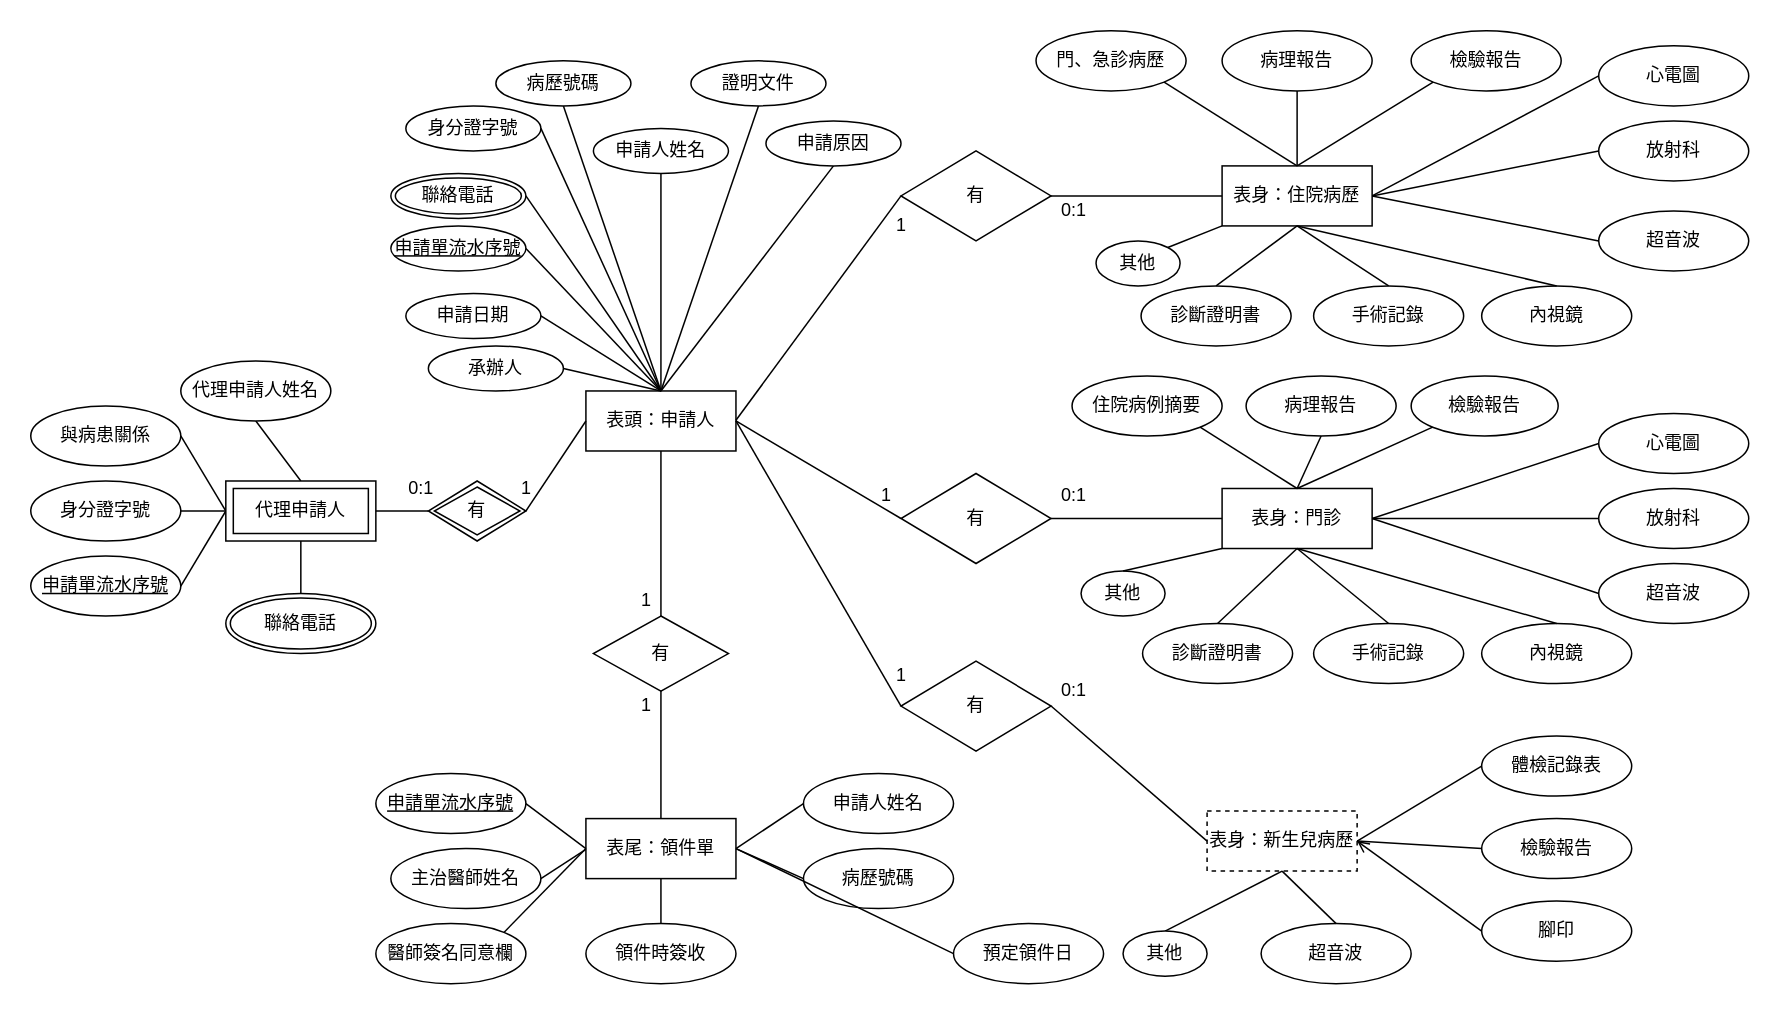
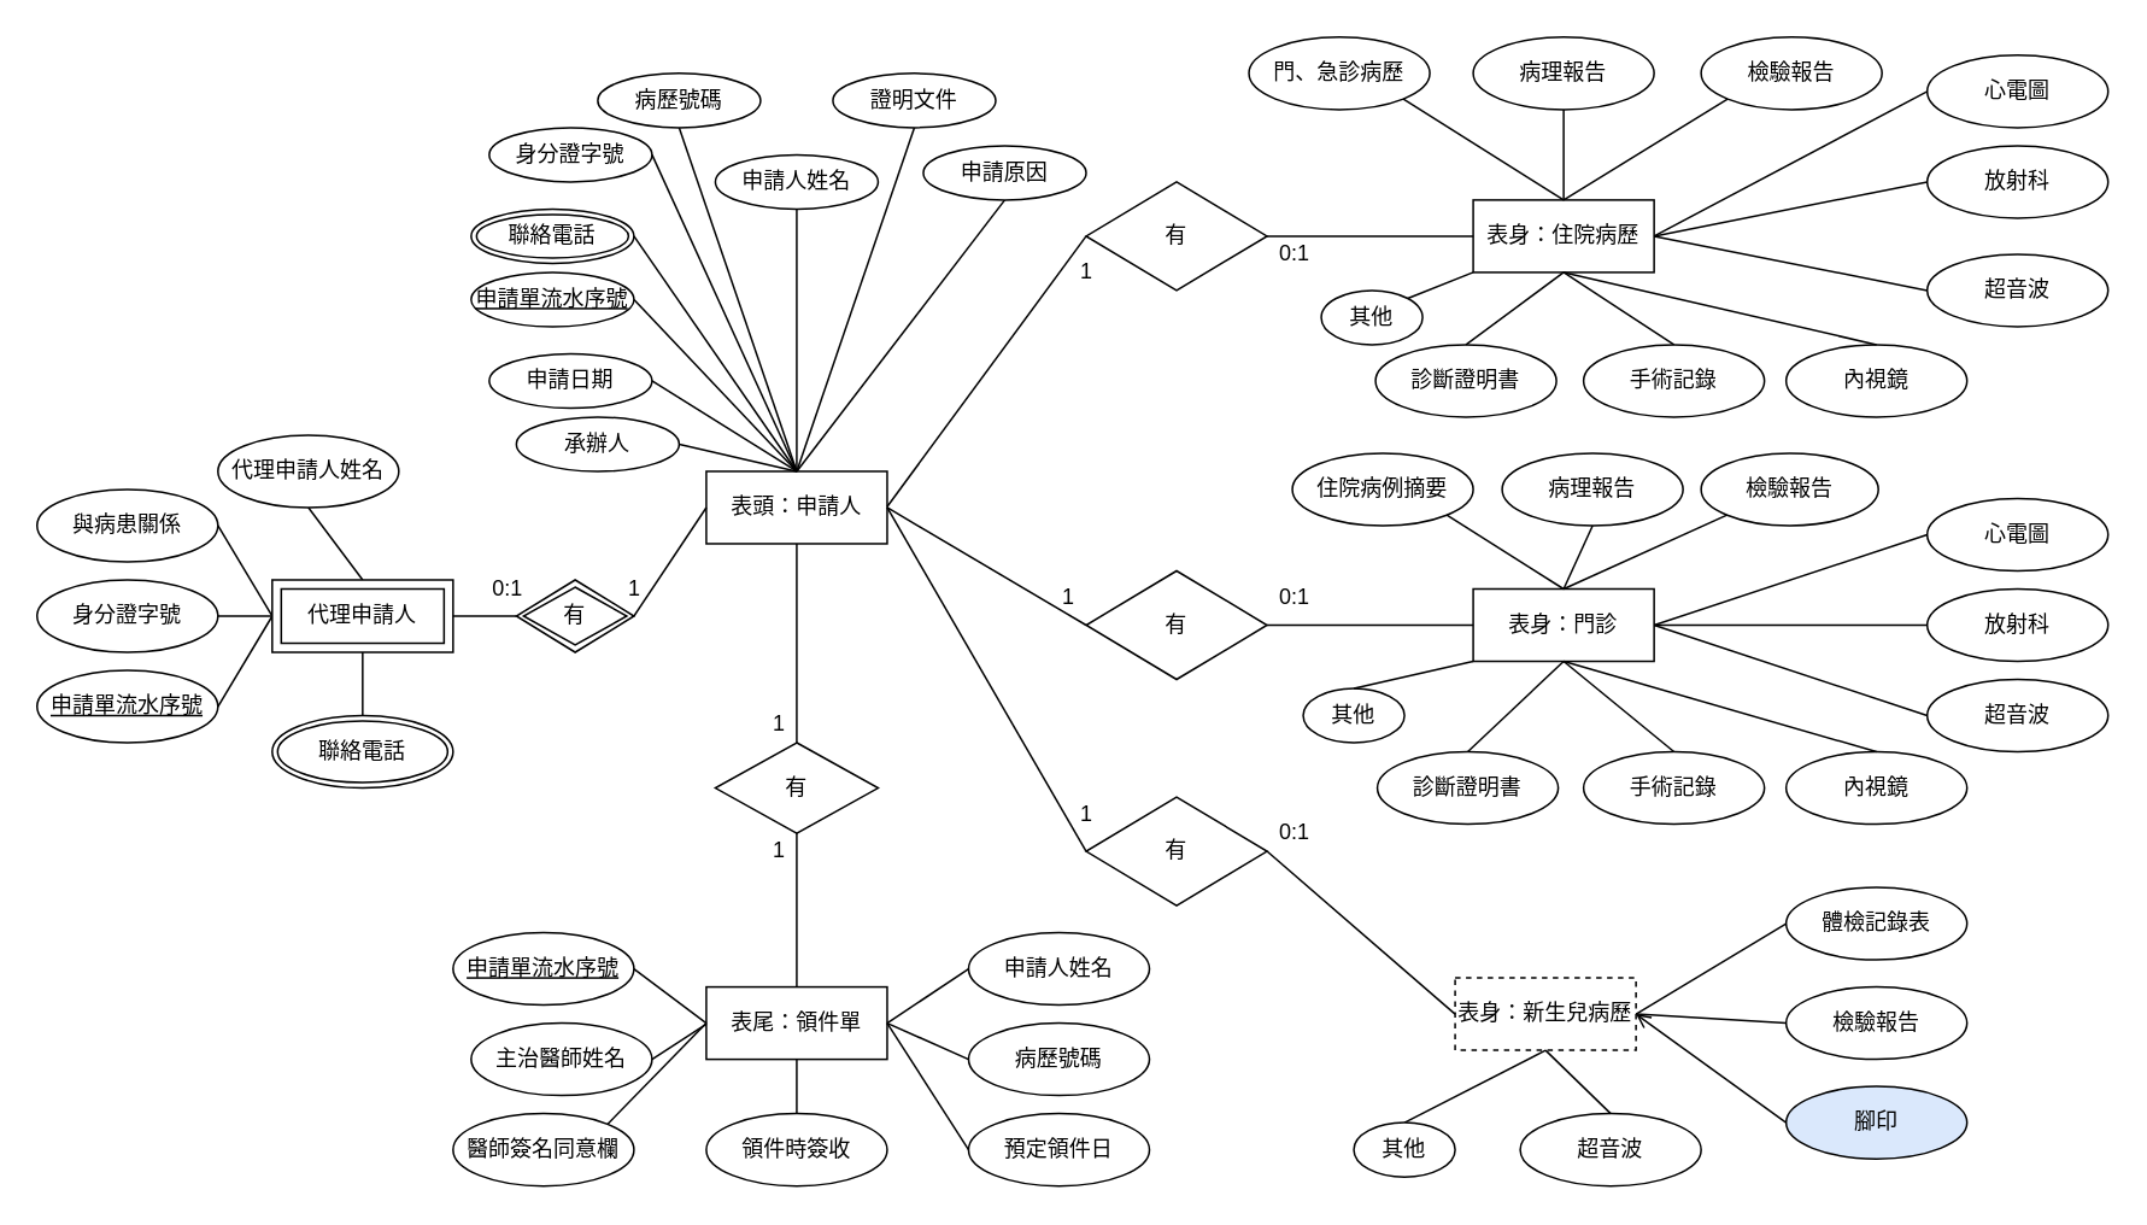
- <mxCell id="88" value="腳印" style="ellipse;whiteSpace=wrap;html=1;align=center;" parent="1" vertex="1"><mxGeometry x="987" y="600" width="100" height="40" as="geometry" /></mxCell>
+ <mxCell id="88" value="腳印" style="ellipse;whiteSpace=wrap;html=1;align=center;fillColor=#dae8fc;" parent="1" vertex="1"><mxGeometry x="987" y="600" width="100" height="40" as="geometry" /></mxCell>
- <mxCell id="40" value="預定領件日" style="ellipse;whiteSpace=wrap;html=1;align=center;" parent="1" vertex="1"><mxGeometry x="635" y="615" width="100" height="40" as="geometry" /></mxCell>
+ <mxCell id="40" value="預定領件日" style="ellipse;whiteSpace=wrap;html=1;align=center;" parent="1" vertex="1"><mxGeometry x="535" y="615" width="100" height="40" as="geometry" /></mxCell>
